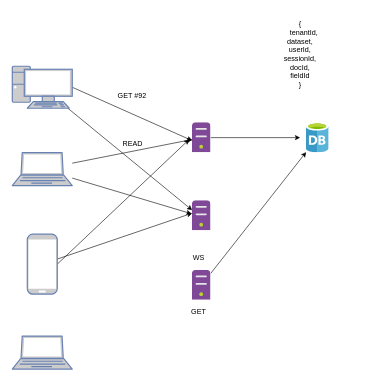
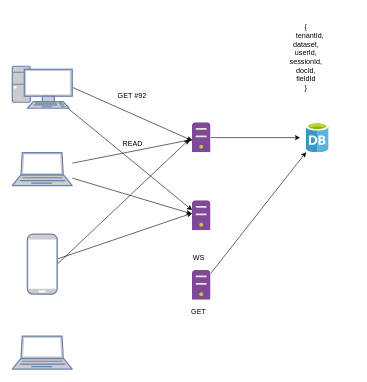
- <mxCell id="21" value="{&lt;br&gt;&amp;nbsp; &amp;nbsp; tenantId,&lt;br&gt;dataset,&lt;br&gt;userId,&lt;br&gt;sessionId,&lt;br&gt;docId,&lt;br&gt;fieldId&lt;br&gt;}" style="text;html=1;strokeColor=none;fillColor=none;align=center;verticalAlign=middle;whiteSpace=wrap;rounded=0;" vertex="1" parent="1"><mxGeometry x="410" y="20" width="180" height="140" as="geometry" /></mxCell>
+ <mxCell id="21" value="{&lt;br&gt;&amp;nbsp; &amp;nbsp; tenantId,&lt;br&gt;dataset,&lt;br&gt;userId,&lt;br&gt;sessionId,&lt;br&gt;docId,&lt;br&gt;fieldId&lt;br&gt;}" style="text;html=1;strokeColor=none;fillColor=none;align=center;verticalAlign=middle;whiteSpace=wrap;rounded=0;" vertex="1" parent="1"><mxGeometry x="420" y="25" width="180" height="140" as="geometry" /></mxCell>
